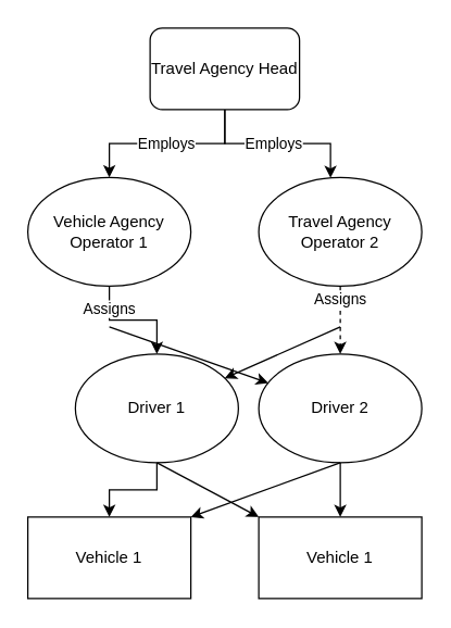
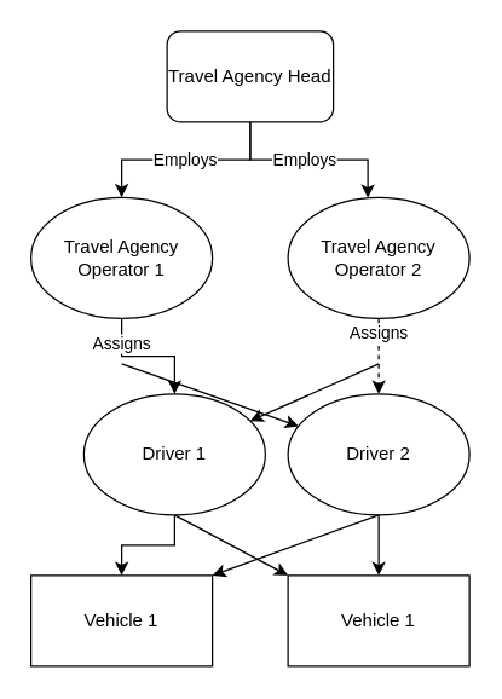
- <mxCell id="7" value="Vehicle Agency Operator 1" style="ellipse;whiteSpace=wrap;html=1;" vertex="1" parent="1"><mxGeometry x="20" y="130" width="120" height="80" as="geometry" /></mxCell>
+ <mxCell id="7" value="Travel Agency Operator 1" style="ellipse;whiteSpace=wrap;html=1;" vertex="1" parent="1"><mxGeometry x="20" y="130" width="120" height="80" as="geometry" /></mxCell>
